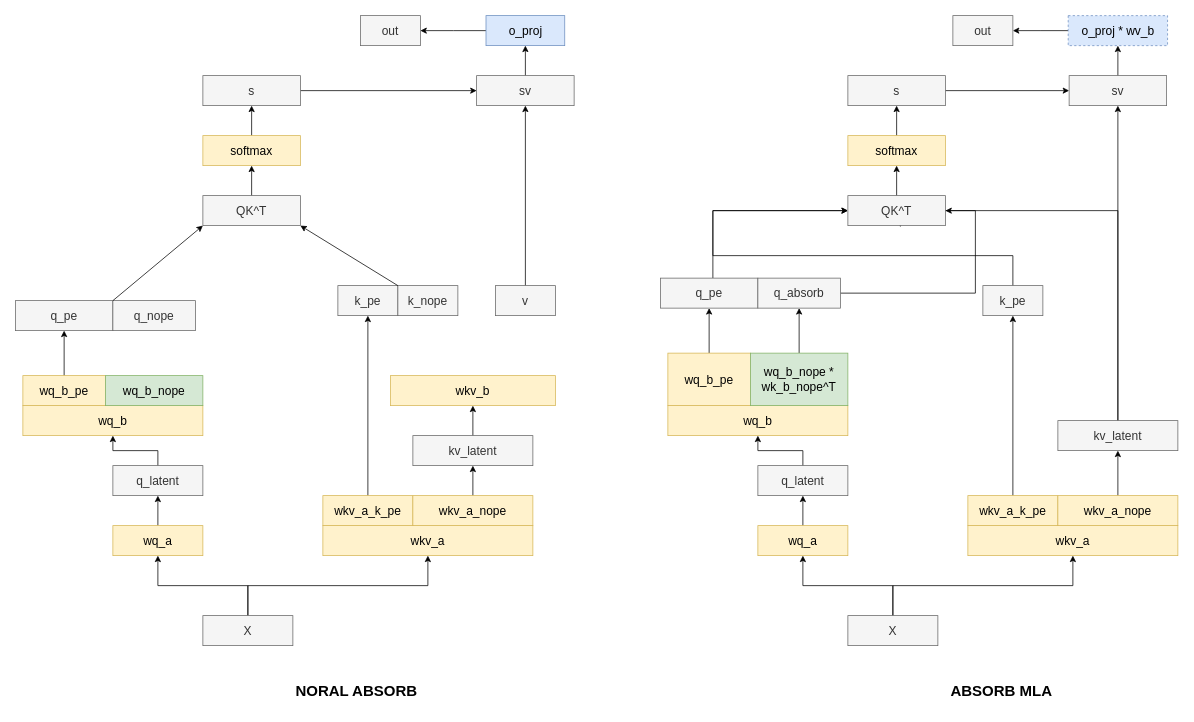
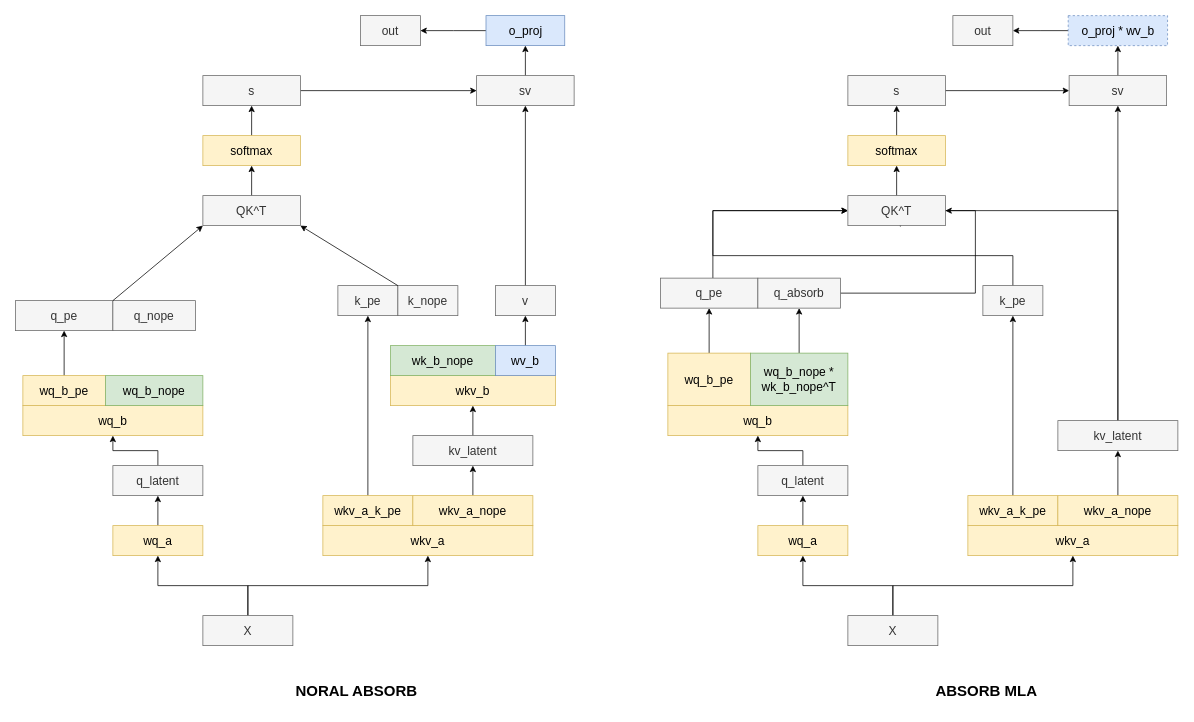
+ <mxCell id="30" style="edgeStyle=orthogonalEdgeStyle;rounded=0;orthogonalLoop=1;jettySize=auto;html=1;entryX=0.5;entryY=1;entryDx=0;entryDy=0;" edge="1" parent="1" source="31" target="26"><mxGeometry relative="1" as="geometry" /></mxCell>
+ <mxCell id="29" value="&lt;span style=&quot;font-size: 16px;&quot;&gt;wk_b_nope&lt;/span&gt;" style="rounded=0;whiteSpace=wrap;html=1;fillColor=#d5e8d4;strokeColor=#82b366;" vertex="1" parent="1"><mxGeometry x="520" y="460" width="140" height="40" as="geometry" /></mxCell>
+ <mxCell id="31" value="&lt;span style=&quot;font-size: 16px;&quot;&gt;wv_b&lt;/span&gt;" style="rounded=0;whiteSpace=wrap;html=1;fillColor=#dae8fc;strokeColor=#6c8ebf;" vertex="1" parent="1"><mxGeometry x="660" y="460" width="80" height="40" as="geometry" /></mxCell>
- <mxCell id="81" value="&lt;font style=&quot;font-size: 20px;&quot;&gt;&lt;b&gt;ABSORB MLA&lt;/b&gt;&lt;/font&gt;" style="text;html=1;align=center;verticalAlign=middle;whiteSpace=wrap;rounded=0;" vertex="1" parent="1"><mxGeometry x="1250" y="900" width="170" height="40" as="geometry" /></mxCell>
+ <mxCell id="81" value="&lt;font style=&quot;font-size: 20px;&quot;&gt;&lt;b&gt;ABSORB MLA&lt;/b&gt;&lt;/font&gt;" style="text;html=1;align=center;verticalAlign=middle;whiteSpace=wrap;rounded=0;" vertex="1" parent="1"><mxGeometry x="1230" y="900" width="170" height="40" as="geometry" /></mxCell>
